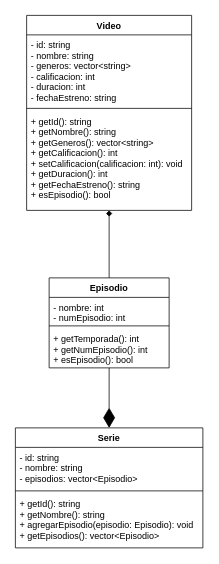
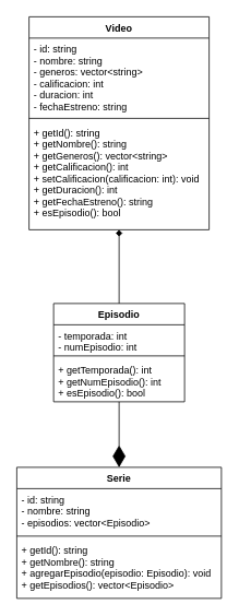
- <mxCell id="7" value="- nombre: int&#10;- numEpisodio: int" style="text;strokeColor=none;fillColor=none;align=left;verticalAlign=top;spacingLeft=4;spacingRight=4;overflow=hidden;rotatable=0;points=[[0,0.5],[1,0.5]];portConstraint=eastwest;" vertex="1" parent="6"><mxGeometry y="26" width="160" height="34" as="geometry" /></mxCell>
+ <mxCell id="7" value="- temporada: int&#10;- numEpisodio: int" style="text;strokeColor=none;fillColor=none;align=left;verticalAlign=top;spacingLeft=4;spacingRight=4;overflow=hidden;rotatable=0;points=[[0,0.5],[1,0.5]];portConstraint=eastwest;" vertex="1" parent="6"><mxGeometry y="26" width="160" height="34" as="geometry" /></mxCell>
